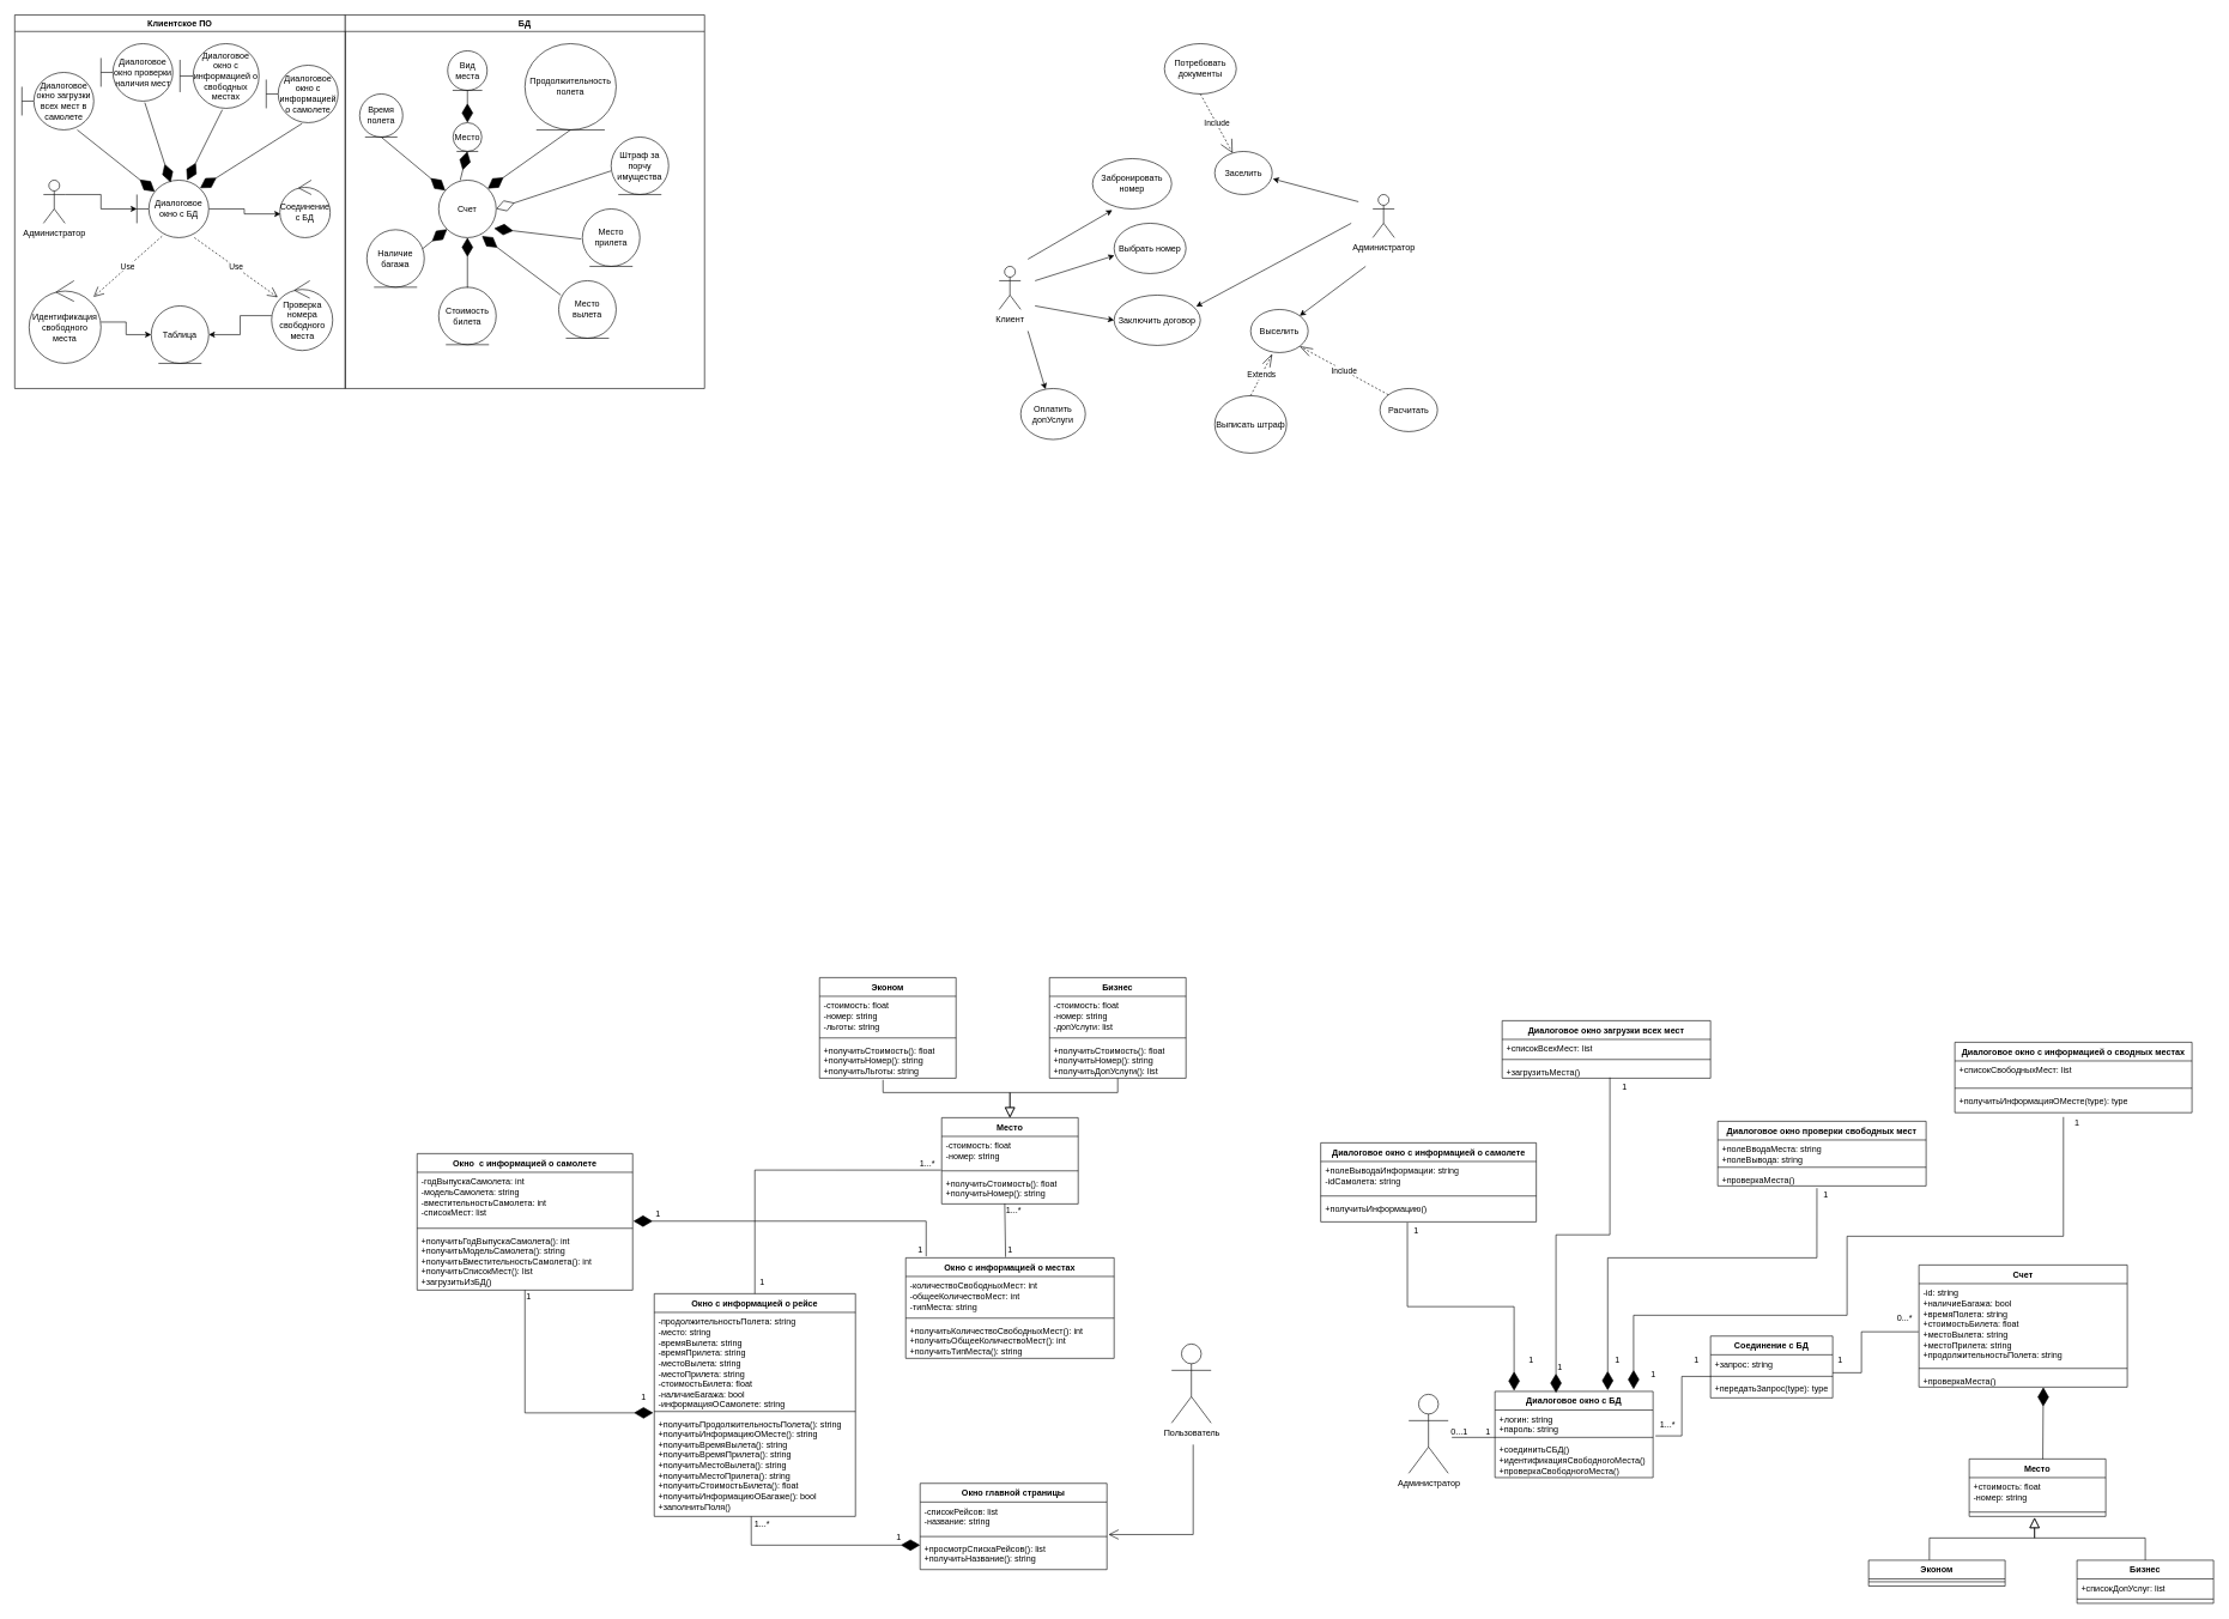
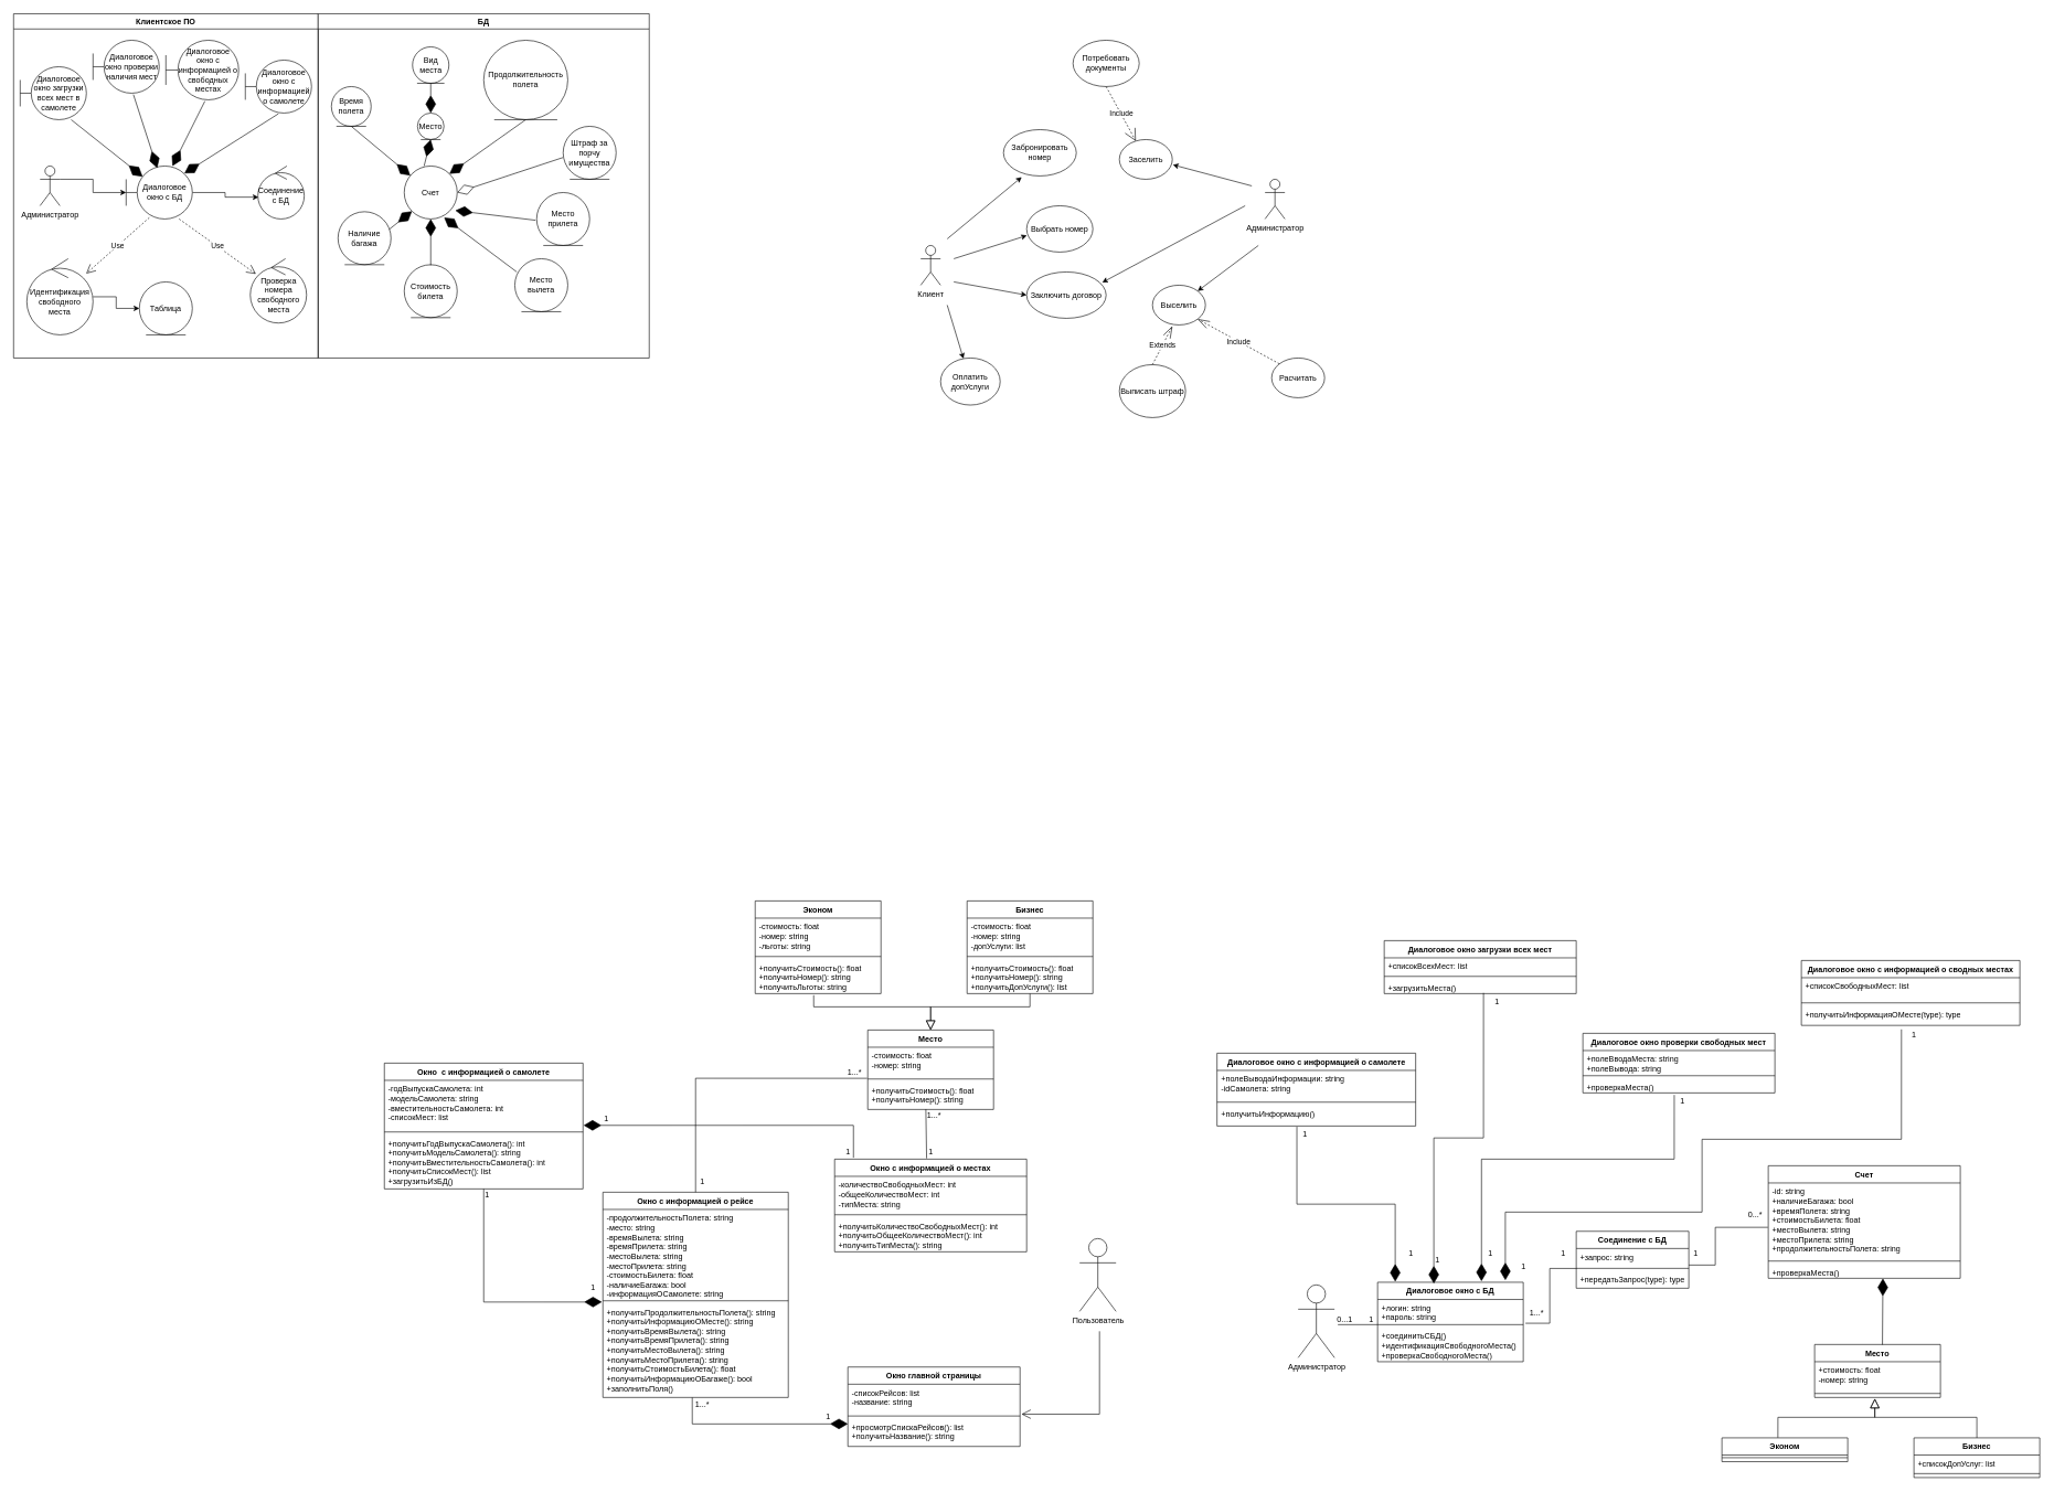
- <mxCell id="54" value="Забронировать номер" style="ellipse;whiteSpace=wrap;html=1;" parent="1" vertex="1"><mxGeometry x="1520" y="220" width="110" height="70" as="geometry" /></mxCell>
+ <mxCell id="54" value="Забронировать номер" style="ellipse;whiteSpace=wrap;html=1;" parent="1" vertex="1"><mxGeometry x="1515" y="195" width="110" height="70" as="geometry" /></mxCell>
- <mxCell id="19" style="edgeStyle=orthogonalEdgeStyle;rounded=0;orthogonalLoop=1;jettySize=auto;html=1;entryX=1;entryY=0.5;entryDx=0;entryDy=0;" parent="2" source="20" target="18" edge="1"><mxGeometry relative="1" as="geometry" /></mxCell>
